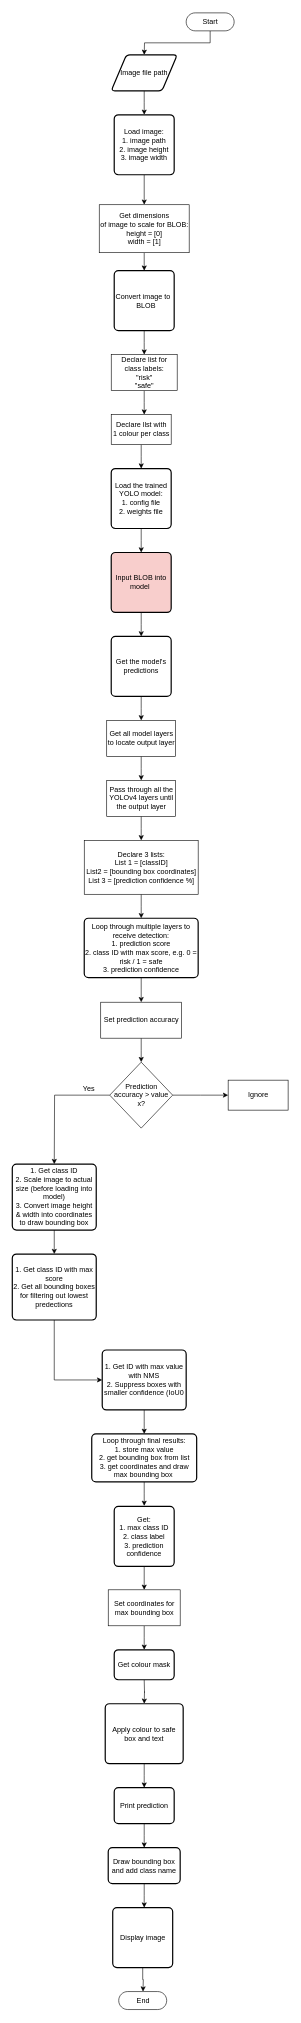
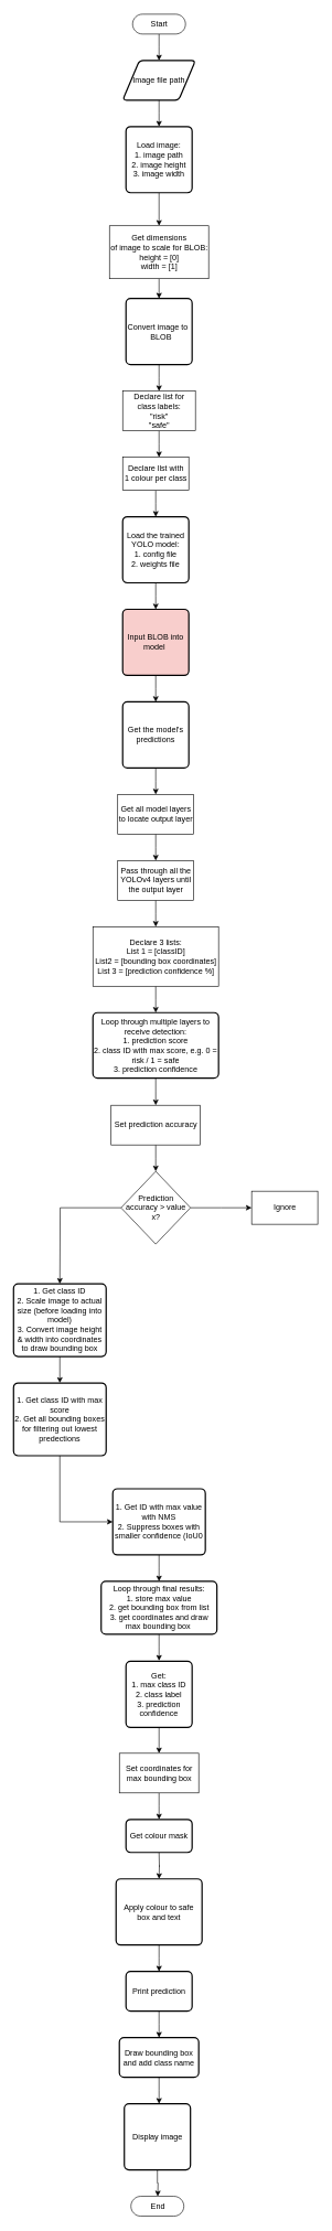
- <mxCell id="3" value="Start" style="html=1;dashed=0;whitespace=wrap;shape=mxgraph.dfd.start" vertex="1" parent="1"><mxGeometry x="310" y="20" width="80" height="30" as="geometry" /></mxCell>
+ <mxCell id="3" value="Start" style="html=1;dashed=0;whitespace=wrap;shape=mxgraph.dfd.start" vertex="1" parent="1"><mxGeometry x="200" y="20" width="80" height="30" as="geometry" /></mxCell>
- <mxCell id="34" value="Yes" style="text;html=1;strokeColor=none;fillColor=none;align=center;verticalAlign=middle;whiteSpace=wrap;rounded=0;" vertex="1" parent="1"><mxGeometry x="117.5" y="1800" width="60" height="30" as="geometry" /></mxCell>
